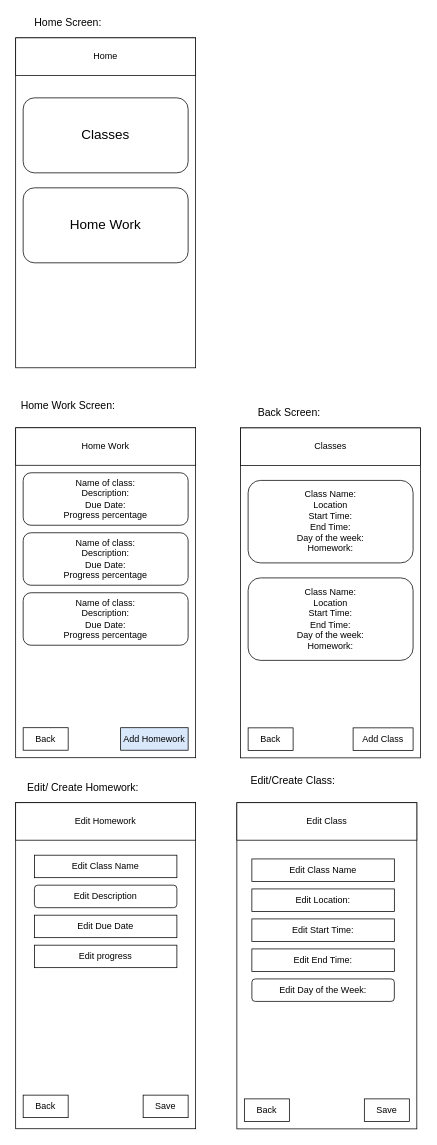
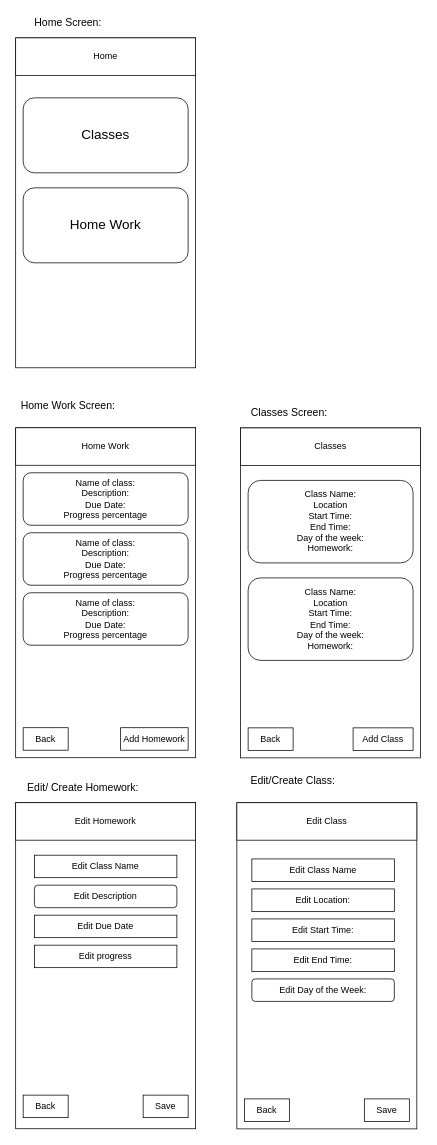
- <mxCell id="9" value="&lt;font style=&quot;font-size: 14px&quot;&gt;Back Screen:&lt;/font&gt;" style="text;html=1;strokeColor=none;fillColor=none;align=center;verticalAlign=middle;whiteSpace=wrap;rounded=0;" vertex="1" parent="1"><mxGeometry x="320" y="540.2" width="130" height="20" as="geometry" /></mxCell>
+ <mxCell id="9" value="&lt;font style=&quot;font-size: 14px&quot;&gt;Classes Screen:&lt;/font&gt;" style="text;html=1;strokeColor=none;fillColor=none;align=center;verticalAlign=middle;whiteSpace=wrap;rounded=0;" vertex="1" parent="1"><mxGeometry x="320" y="540.2" width="130" height="20" as="geometry" /></mxCell>
- <mxCell id="21" value="Add Homework" style="rounded=0;whiteSpace=wrap;html=1;fillColor=#dae8fc;" vertex="1" parent="1"><mxGeometry x="160" y="970" width="90" height="30" as="geometry" /></mxCell>
+ <mxCell id="21" value="Add Homework" style="rounded=0;whiteSpace=wrap;html=1;" vertex="1" parent="1"><mxGeometry x="160" y="970" width="90" height="30" as="geometry" /></mxCell>
